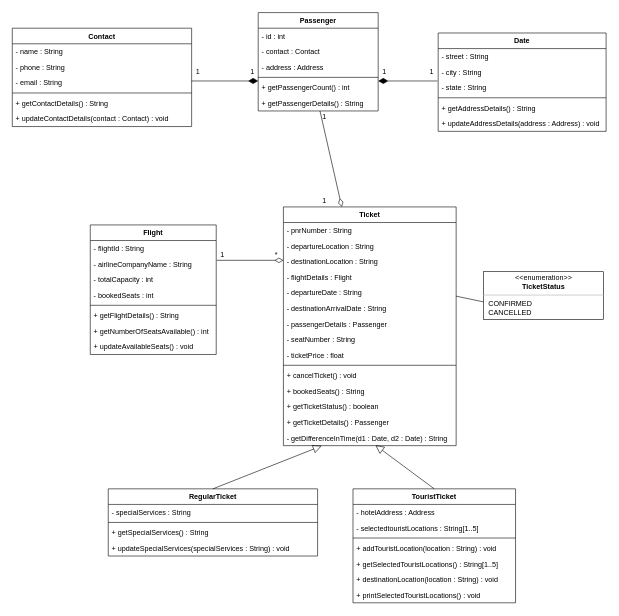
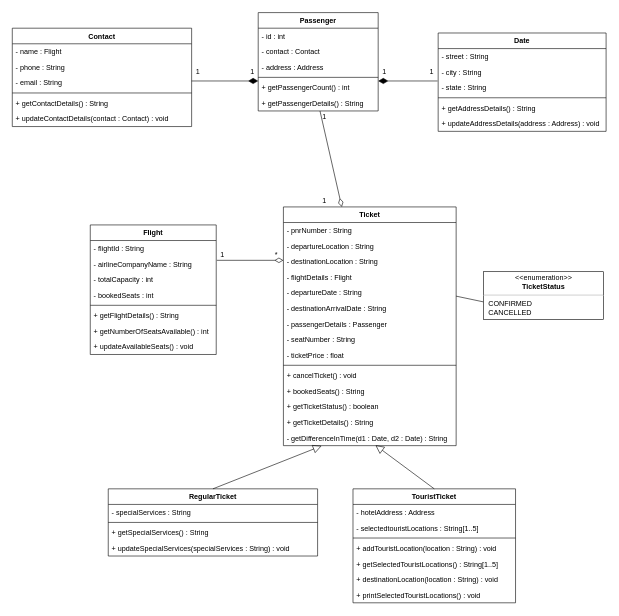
- <mxCell id="55" value="- name : String" style="text;strokeColor=none;fillColor=none;align=left;verticalAlign=top;spacingLeft=4;spacingRight=4;overflow=hidden;rotatable=0;points=[[0,0.5],[1,0.5]];portConstraint=eastwest;" vertex="1" parent="54"><mxGeometry y="26" width="299" height="26" as="geometry" /></mxCell>
+ <mxCell id="55" value="- name : Flight" style="text;strokeColor=none;fillColor=none;align=left;verticalAlign=top;spacingLeft=4;spacingRight=4;overflow=hidden;rotatable=0;points=[[0,0.5],[1,0.5]];portConstraint=eastwest;" vertex="1" parent="54"><mxGeometry y="26" width="299" height="26" as="geometry" /></mxCell>
- <mxCell id="22" value="+ getTicketDetails() : Passenger" style="text;strokeColor=none;fillColor=none;align=left;verticalAlign=top;spacingLeft=4;spacingRight=4;overflow=hidden;rotatable=0;points=[[0,0.5],[1,0.5]];portConstraint=eastwest;" vertex="1" parent="8"><mxGeometry y="346" width="288" height="26" as="geometry" /></mxCell>
+ <mxCell id="22" value="+ getTicketDetails() : String" style="text;strokeColor=none;fillColor=none;align=left;verticalAlign=top;spacingLeft=4;spacingRight=4;overflow=hidden;rotatable=0;points=[[0,0.5],[1,0.5]];portConstraint=eastwest;" vertex="1" parent="8"><mxGeometry y="346" width="288" height="26" as="geometry" /></mxCell>
